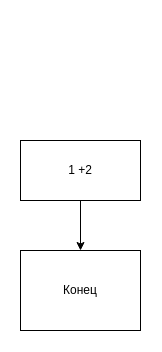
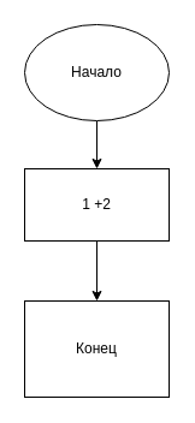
+ <mxCell id="3" value="Начало" style="ellipse;whiteSpace=wrap;html=1;" vertex="1" parent="1"><mxGeometry x="20" y="20" width="120" height="80" as="geometry" /></mxCell>
+ <mxCell id="2" style="edgeStyle=orthogonalEdgeStyle;rounded=0;orthogonalLoop=1;jettySize=auto;html=1;exitX=0.5;exitY=1;exitDx=0;exitDy=0;entryX=0.5;entryY=0;entryDx=0;entryDy=0;" edge="1" parent="1" source="3" target="5"><mxGeometry relative="1" as="geometry" /></mxCell>
